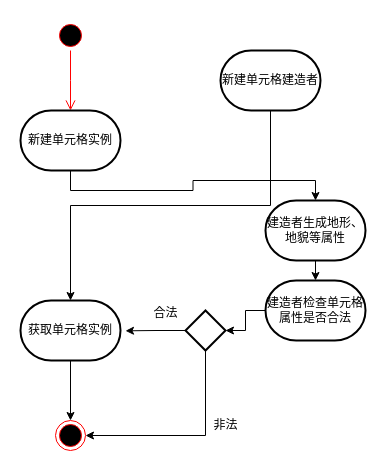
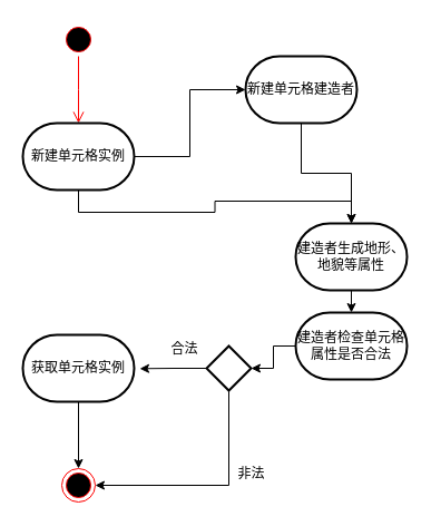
+ <mxCell id="14" style="edgeStyle=orthogonalEdgeStyle;rounded=0;orthogonalLoop=1;jettySize=auto;html=1;exitX=1;exitY=0.5;exitDx=0;exitDy=0;exitPerimeter=0;entryX=0;entryY=0.5;entryDx=0;entryDy=0;entryPerimeter=0;" edge="1" parent="1" source="4" target="13"><mxGeometry relative="1" as="geometry" /></mxCell>
- <mxCell id="15" style="edgeStyle=orthogonalEdgeStyle;rounded=0;orthogonalLoop=1;jettySize=auto;html=1;exitX=0.5;exitY=1;exitDx=0;exitDy=0;exitPerimeter=0;" edge="1" parent="1" source="13" target="12"><mxGeometry relative="1" as="geometry" /></mxCell>
+ <mxCell id="15" style="edgeStyle=orthogonalEdgeStyle;rounded=0;orthogonalLoop=1;jettySize=auto;html=1;exitX=0.5;exitY=1;exitDx=0;exitDy=0;exitPerimeter=0;entryX=0.5;entryY=0;entryDx=0;entryDy=0;entryPerimeter=0;" edge="1" parent="1" source="13" target="6"><mxGeometry relative="1" as="geometry" /></mxCell>
